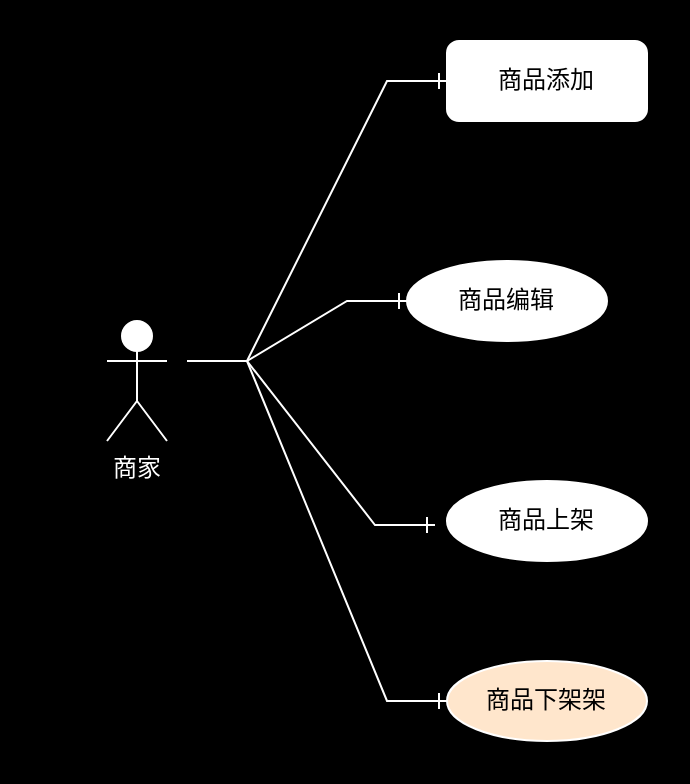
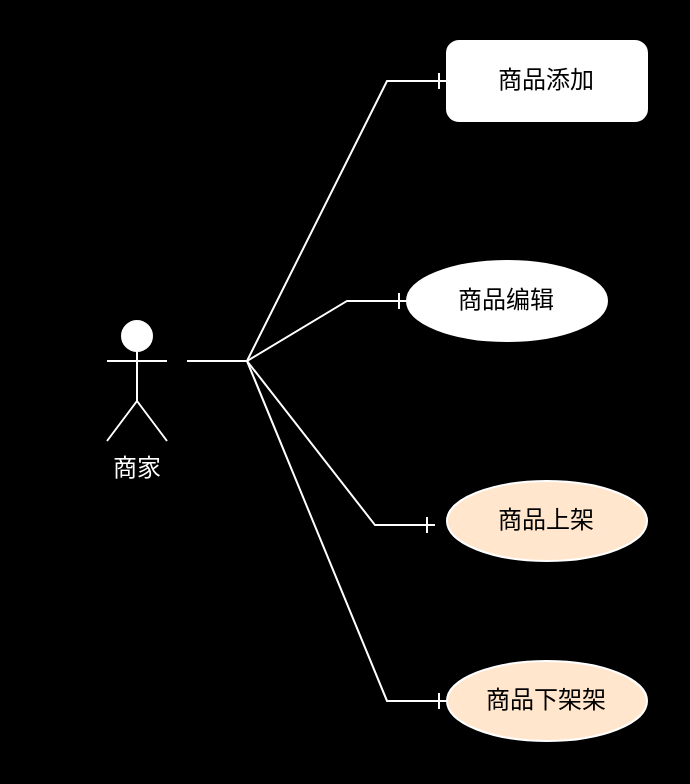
- <mxCell id="9" value="商品上架" style="ellipse;whiteSpace=wrap;html=1;align=center;strokeColor=#FFFFFF;" vertex="1" parent="1"><mxGeometry x="223" y="240" width="100" height="40" as="geometry" /></mxCell>
+ <mxCell id="9" value="商品上架" style="ellipse;whiteSpace=wrap;html=1;align=center;strokeColor=#FFFFFF;fillColor=#ffe6cc;" vertex="1" parent="1"><mxGeometry x="223" y="240" width="100" height="40" as="geometry" /></mxCell>
